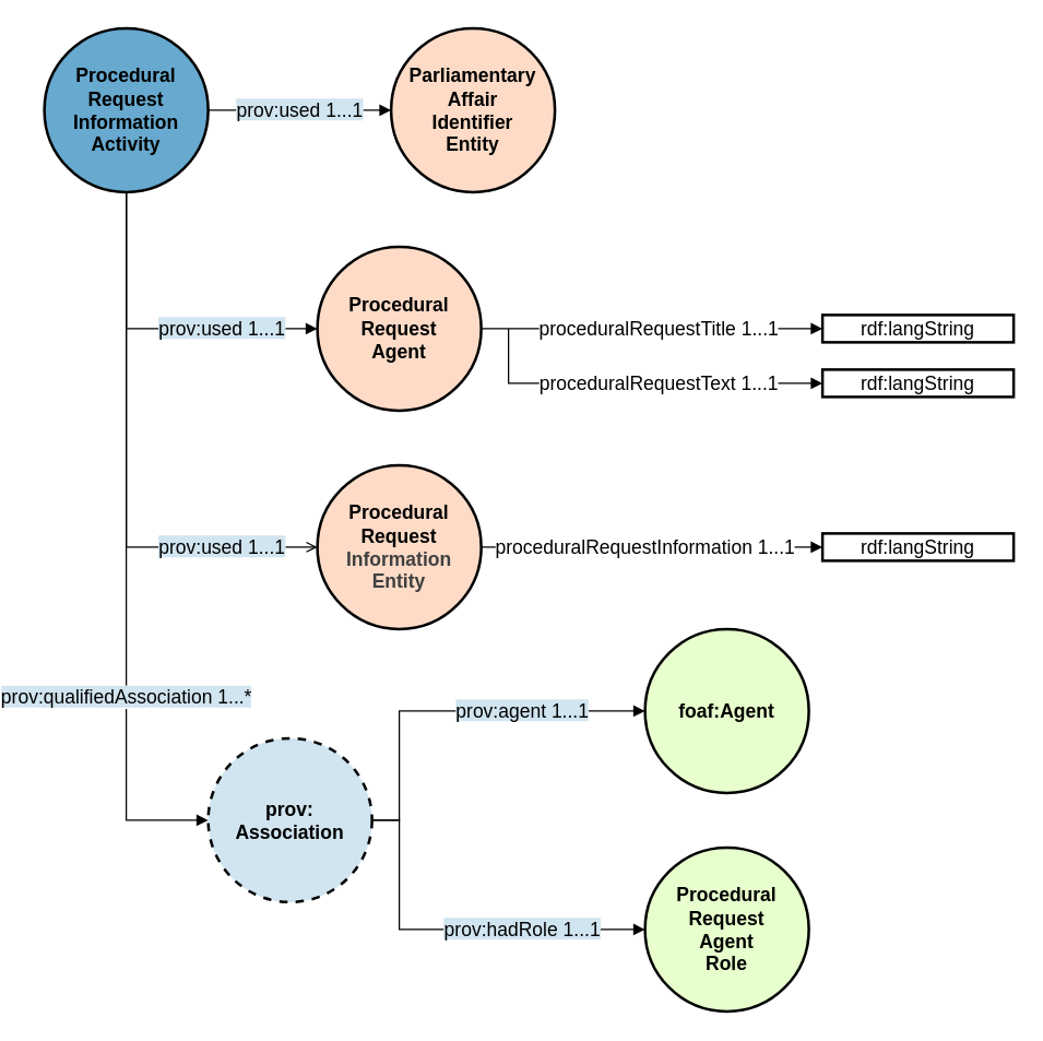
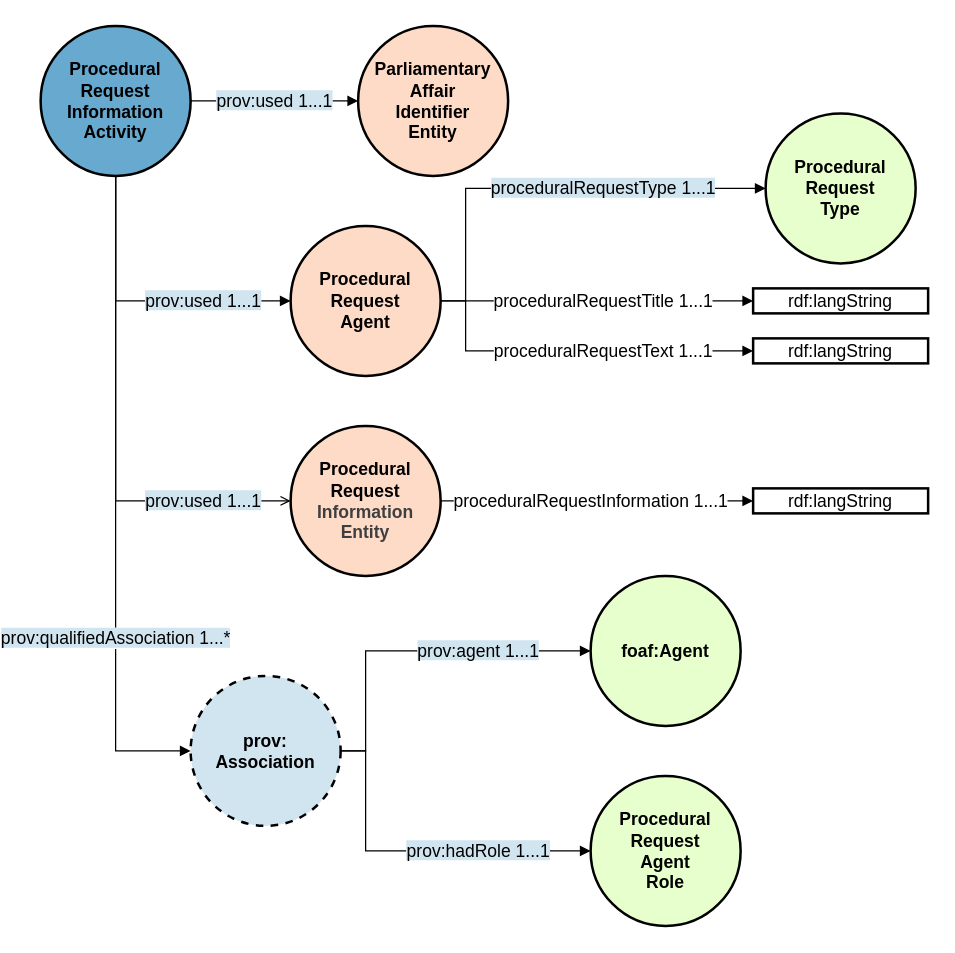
+ <mxCell id="20" value="&lt;span style=&quot;background-color: rgb(209, 229, 240);&quot;&gt;&lt;font&gt;proceduralRequestType 1...1&lt;/font&gt;&lt;/span&gt;" style="endArrow=block;html=1;strokeColor=#000000;fontSize=14;fontColor=#000000;endFill=1;exitX=1;exitY=0.5;exitDx=0;exitDy=0;entryX=0;entryY=0.5;entryDx=0;entryDy=0;edgeStyle=orthogonalEdgeStyle;rounded=0;curved=0;" parent="1" source="5" target="19" edge="1"><mxGeometry x="0.257" width="50" height="50" relative="1" as="geometry"><mxPoint x="270" y="610" as="sourcePoint" /><mxPoint x="450" y="390" as="targetPoint" /><mxPoint as="offset" /><Array as="points"><mxPoint x="360" y="240" /><mxPoint x="360" y="150" /></Array></mxGeometry></mxCell>
+ <mxCell id="19" value="&lt;b&gt;Procedural&lt;/b&gt;&lt;div&gt;&lt;b&gt;Request&lt;/b&gt;&lt;/div&gt;&lt;div&gt;&lt;b&gt;Type&lt;/b&gt;&lt;/div&gt;" style="ellipse;whiteSpace=wrap;html=1;rounded=0;shadow=0;glass=0;comic=0;strokeColor=#000000;strokeWidth=2;fillColor=#E6FFCC;gradientColor=none;fontSize=14;fontColor=#000000;align=center;" parent="1" vertex="1"><mxGeometry x="600" y="90" width="120" height="120" as="geometry" /></mxCell>
